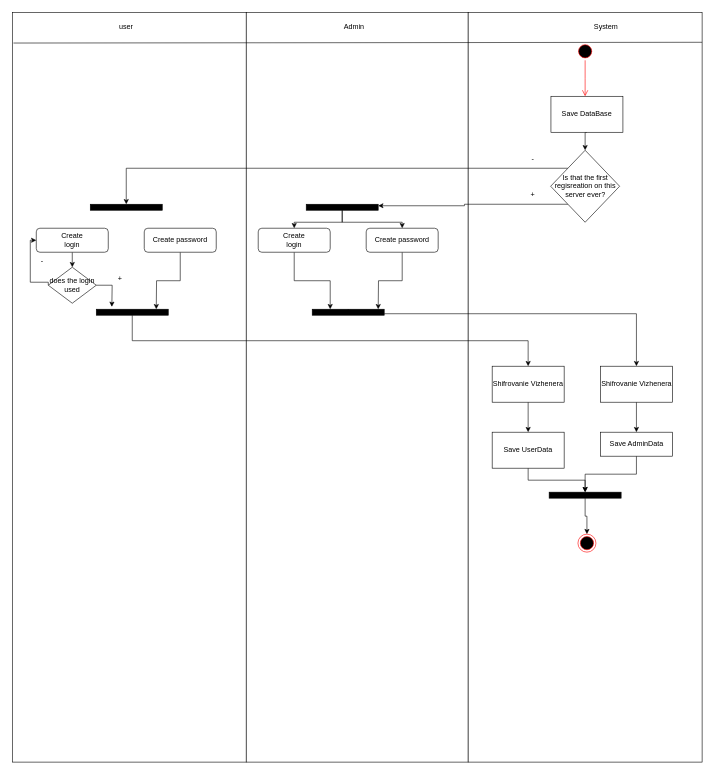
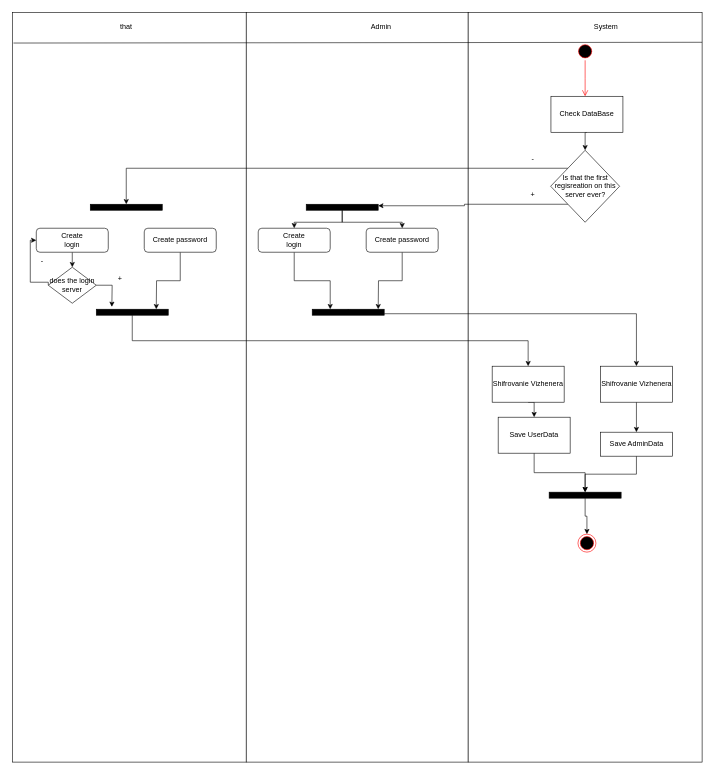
- <mxCell id="6" value="user" style="text;html=1;align=center;verticalAlign=middle;whiteSpace=wrap;rounded=0;" vertex="1" parent="1"><mxGeometry x="180" y="30" width="60" height="30" as="geometry" /></mxCell>
+ <mxCell id="6" value="that" style="text;html=1;align=center;verticalAlign=middle;whiteSpace=wrap;rounded=0;" vertex="1" parent="1"><mxGeometry x="180" y="30" width="60" height="30" as="geometry" /></mxCell>
- <mxCell id="7" value="Admin" style="text;html=1;align=center;verticalAlign=middle;whiteSpace=wrap;rounded=0;" vertex="1" parent="1"><mxGeometry x="560" y="30" width="60" height="30" as="geometry" /></mxCell>
+ <mxCell id="7" value="Admin" style="text;html=1;align=center;verticalAlign=middle;whiteSpace=wrap;rounded=0;" vertex="1" parent="1"><mxGeometry x="605" y="30" width="60" height="30" as="geometry" /></mxCell>
- <mxCell id="25" value="Save DataBase" style="rounded=0;whiteSpace=wrap;html=1;" vertex="1" parent="1"><mxGeometry x="918" y="160" width="120" height="60" as="geometry" /></mxCell>
+ <mxCell id="25" value="Check DataBase" style="rounded=0;whiteSpace=wrap;html=1;" vertex="1" parent="1"><mxGeometry x="918" y="160" width="120" height="60" as="geometry" /></mxCell>
- <mxCell id="38" value="does the login used" style="rhombus;whiteSpace=wrap;html=1;" vertex="1" parent="1"><mxGeometry x="80" y="445" width="80" height="60" as="geometry" /></mxCell>
+ <mxCell id="38" value="does the login server" style="rhombus;whiteSpace=wrap;html=1;" vertex="1" parent="1"><mxGeometry x="80" y="445" width="80" height="60" as="geometry" /></mxCell>
- <mxCell id="47" value="Save UserData" style="rounded=0;whiteSpace=wrap;html=1;" vertex="1" parent="1"><mxGeometry x="820" y="720" width="120" height="60" as="geometry" /></mxCell>
+ <mxCell id="47" value="Save UserData" style="rounded=0;whiteSpace=wrap;html=1;" vertex="1" parent="1"><mxGeometry x="830" y="695" width="120" height="60" as="geometry" /></mxCell>
